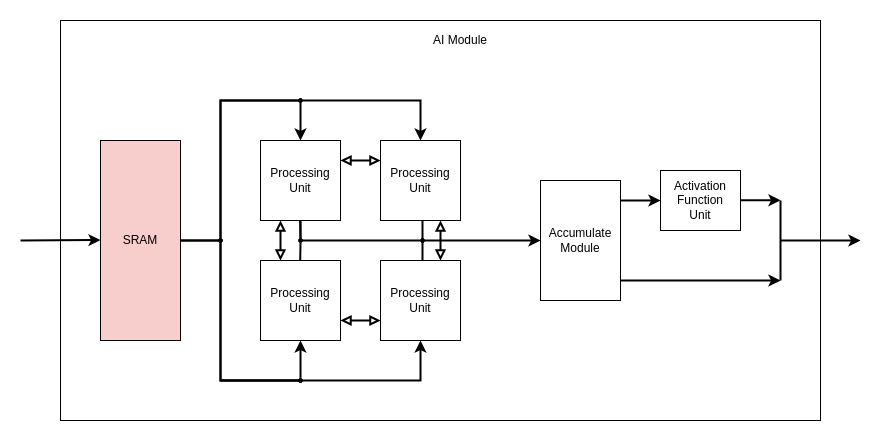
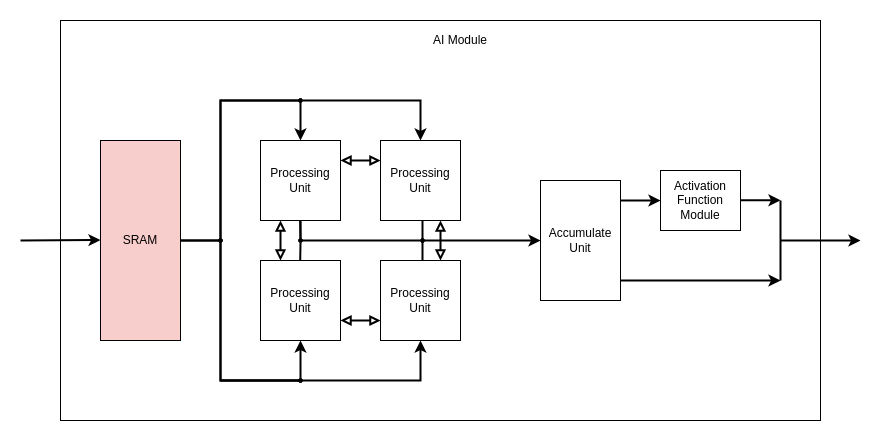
- <mxCell id="8" value="Activation&lt;br&gt;Function&lt;br&gt;Unit" style="rounded=0;whiteSpace=wrap;html=1;" parent="1" vertex="1"><mxGeometry x="660" y="170" width="80" height="60" as="geometry" /></mxCell>
+ <mxCell id="8" value="Activation&lt;br&gt;Function&lt;br&gt;Module" style="rounded=0;whiteSpace=wrap;html=1;" parent="1" vertex="1"><mxGeometry x="660" y="170" width="80" height="60" as="geometry" /></mxCell>
- <mxCell id="7" value="Accumulate&lt;br&gt;Module" style="rounded=0;whiteSpace=wrap;html=1;" parent="1" vertex="1"><mxGeometry x="540" y="180" width="80" height="120" as="geometry" /></mxCell>
+ <mxCell id="7" value="Accumulate&lt;br&gt;Unit" style="rounded=0;whiteSpace=wrap;html=1;" parent="1" vertex="1"><mxGeometry x="540" y="180" width="80" height="120" as="geometry" /></mxCell>
